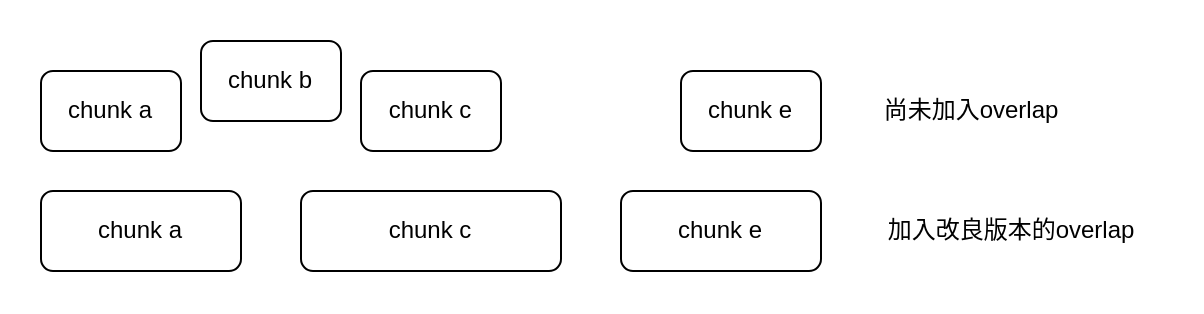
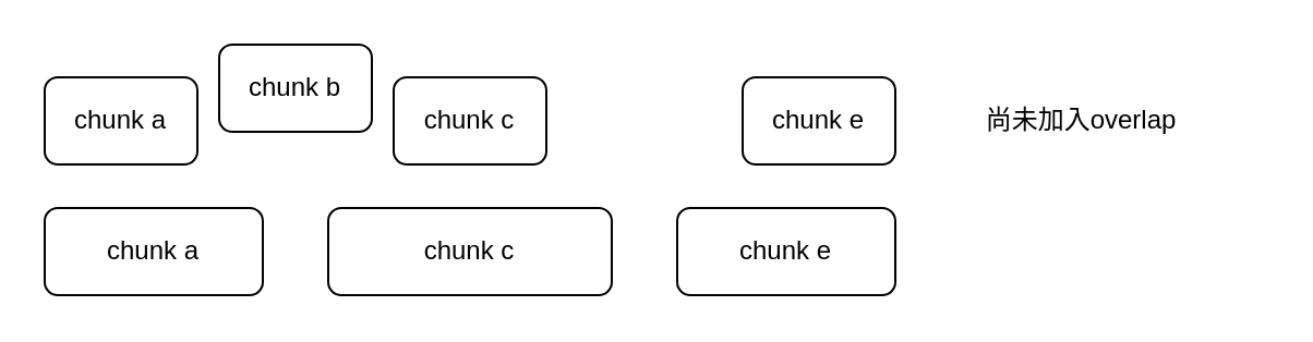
- <mxCell id="9" value="尚未加入overlap" style="text;html=1;align=center;verticalAlign=middle;resizable=0;points=[];autosize=1;strokeColor=none;fillColor=none;" vertex="1" parent="1"><mxGeometry x="430" y="40" width="110" height="30" as="geometry" /></mxCell>
+ <mxCell id="9" value="尚未加入overlap" style="text;html=1;align=center;verticalAlign=middle;resizable=0;points=[];autosize=1;strokeColor=none;fillColor=none;" vertex="1" parent="1"><mxGeometry x="440" y="40" width="110" height="30" as="geometry" /></mxCell>
- <mxCell id="10" value="加入改良版本的overlap" style="text;html=1;align=center;verticalAlign=middle;resizable=0;points=[];autosize=1;strokeColor=none;fillColor=none;" vertex="1" parent="1"><mxGeometry x="430" y="100" width="150" height="30" as="geometry" /></mxCell>
